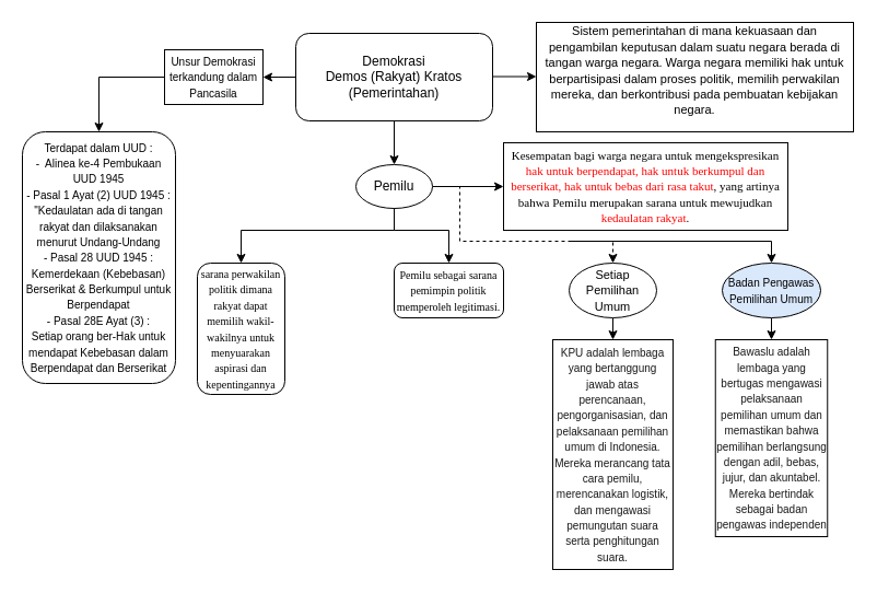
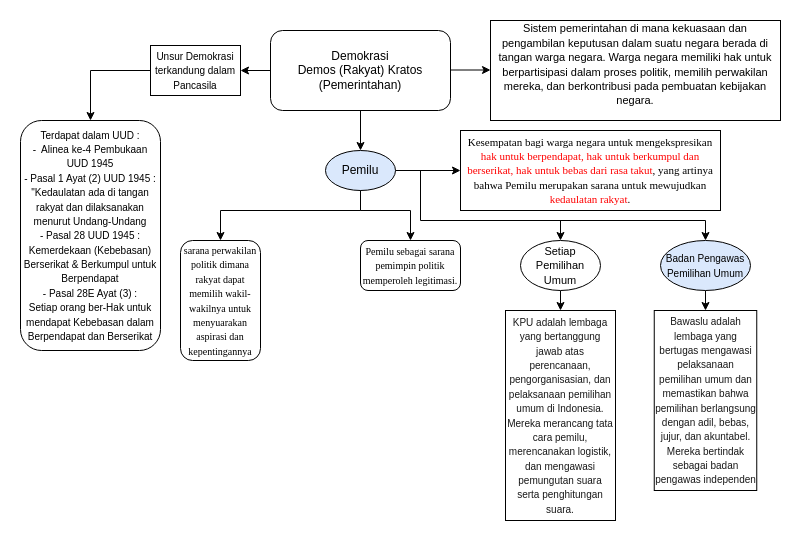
- <mxCell id="10" value="Pemilu" style="ellipse;whiteSpace=wrap;html=1;" vertex="1" parent="1"><mxGeometry x="325" y="150" width="70" height="40" as="geometry" /></mxCell>
+ <mxCell id="10" value="Pemilu" style="ellipse;whiteSpace=wrap;html=1;fillColor=#dae8fc;" vertex="1" parent="1"><mxGeometry x="325" y="150" width="70" height="40" as="geometry" /></mxCell>
- <mxCell id="9" style="edgeStyle=orthogonalEdgeStyle;rounded=0;orthogonalLoop=1;jettySize=auto;html=1;exitX=1;exitY=0.5;exitDx=0;exitDy=0;entryX=0.5;entryY=0;entryDx=0;entryDy=0;dashed=1;" edge="1" parent="1" source="10" target="19"><mxGeometry relative="1" as="geometry"><mxPoint x="520" y="240" as="targetPoint" /><Array as="points"><mxPoint x="420" y="170" /><mxPoint x="420" y="220" /><mxPoint x="560" y="220" /></Array></mxGeometry></mxCell>
+ <mxCell id="9" style="edgeStyle=orthogonalEdgeStyle;rounded=0;orthogonalLoop=1;jettySize=auto;html=1;exitX=1;exitY=0.5;exitDx=0;exitDy=0;entryX=0.5;entryY=0;entryDx=0;entryDy=0;" edge="1" parent="1" source="10" target="19"><mxGeometry relative="1" as="geometry"><mxPoint x="520" y="240" as="targetPoint" /><Array as="points"><mxPoint x="420" y="170" /><mxPoint x="420" y="220" /><mxPoint x="560" y="220" /></Array></mxGeometry></mxCell>
